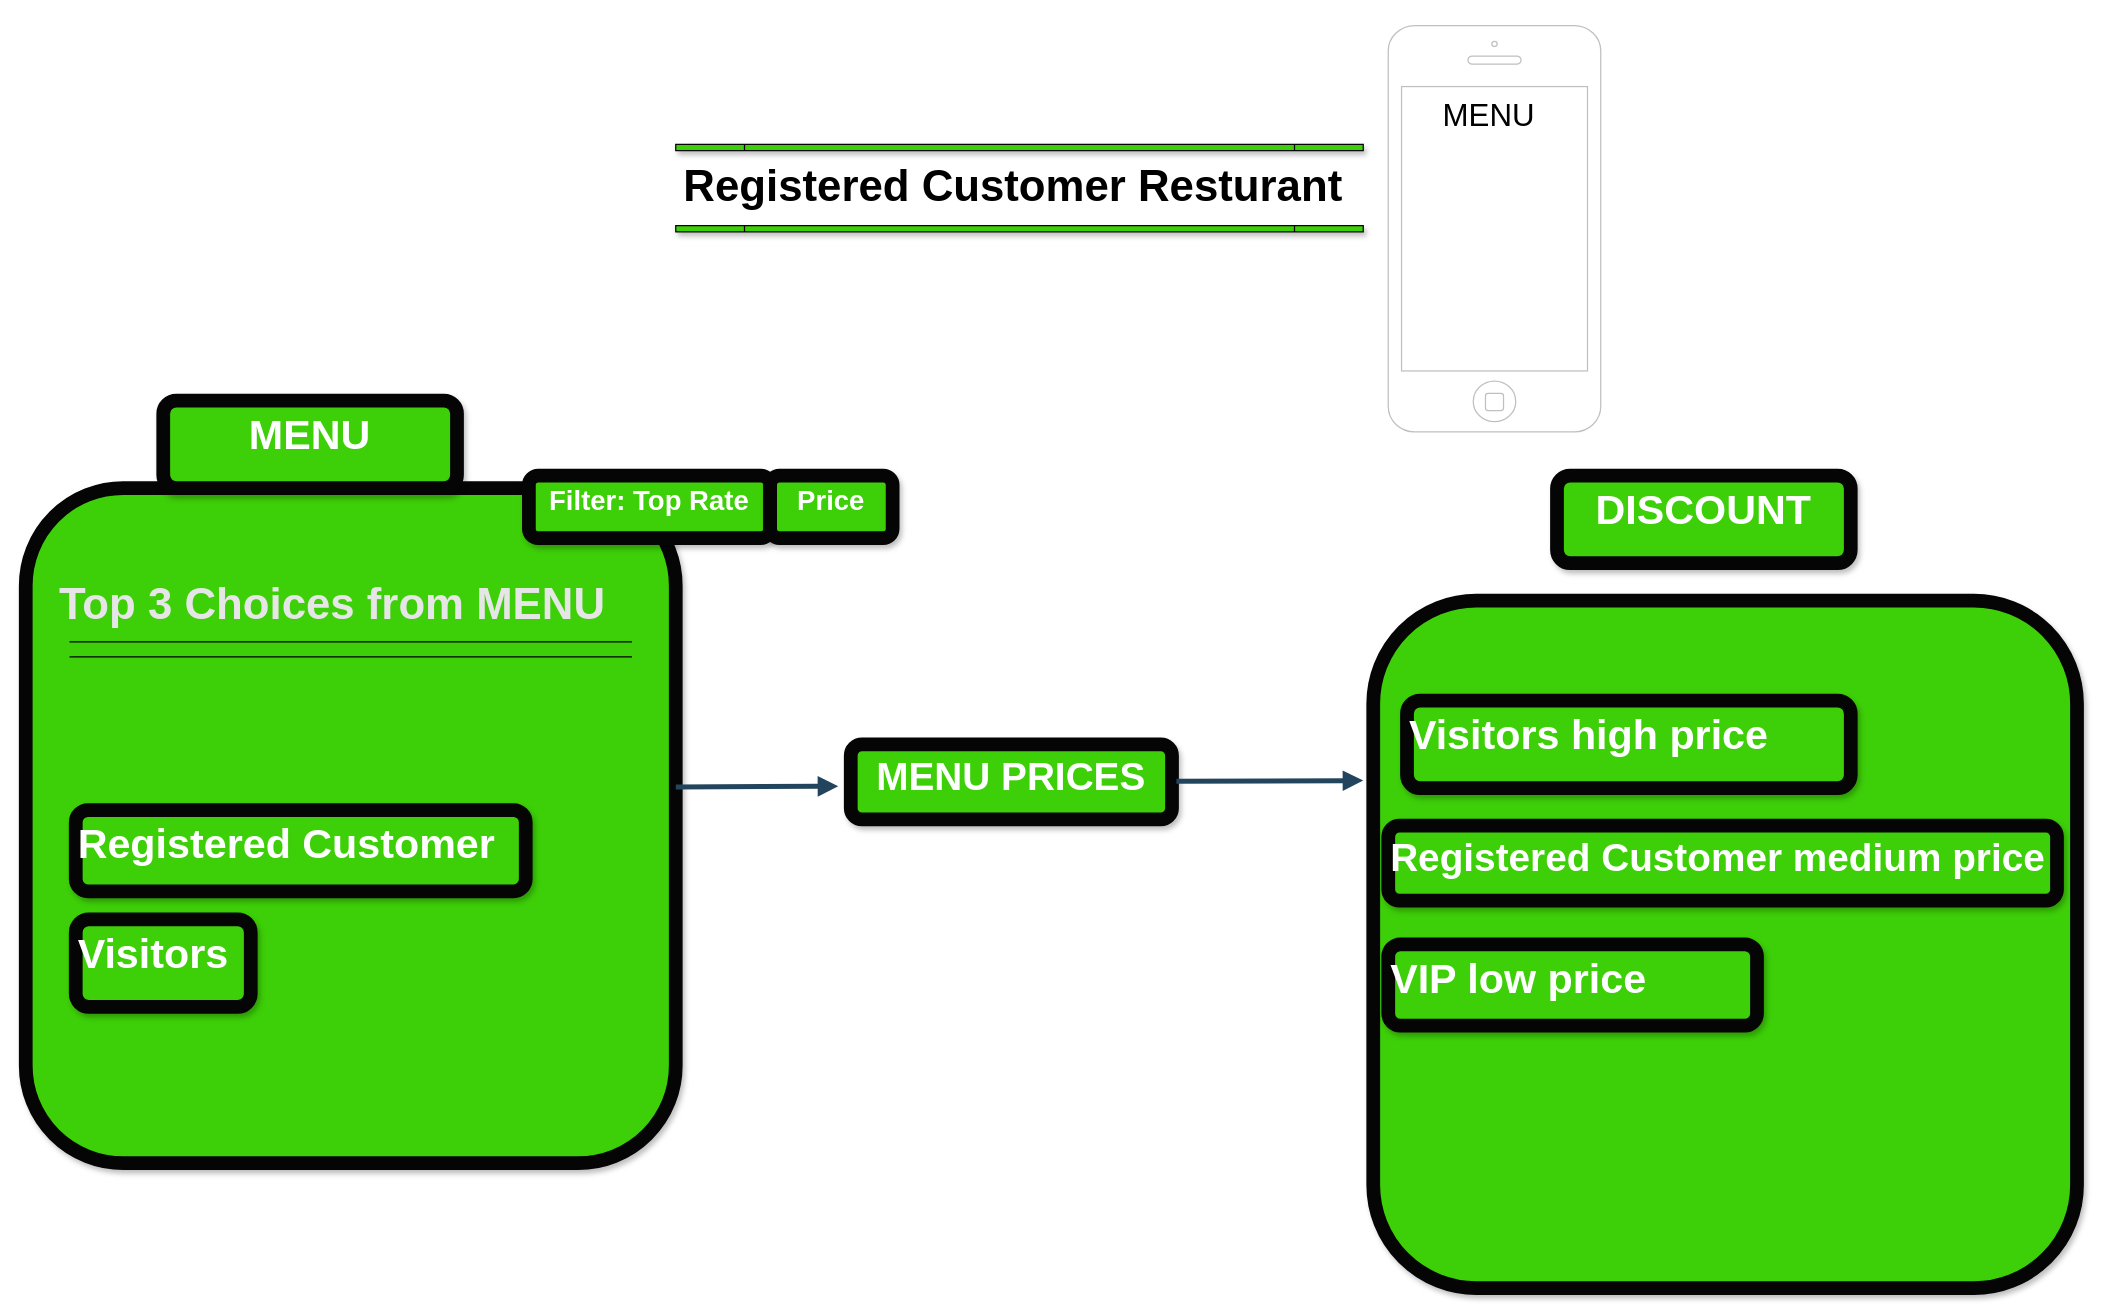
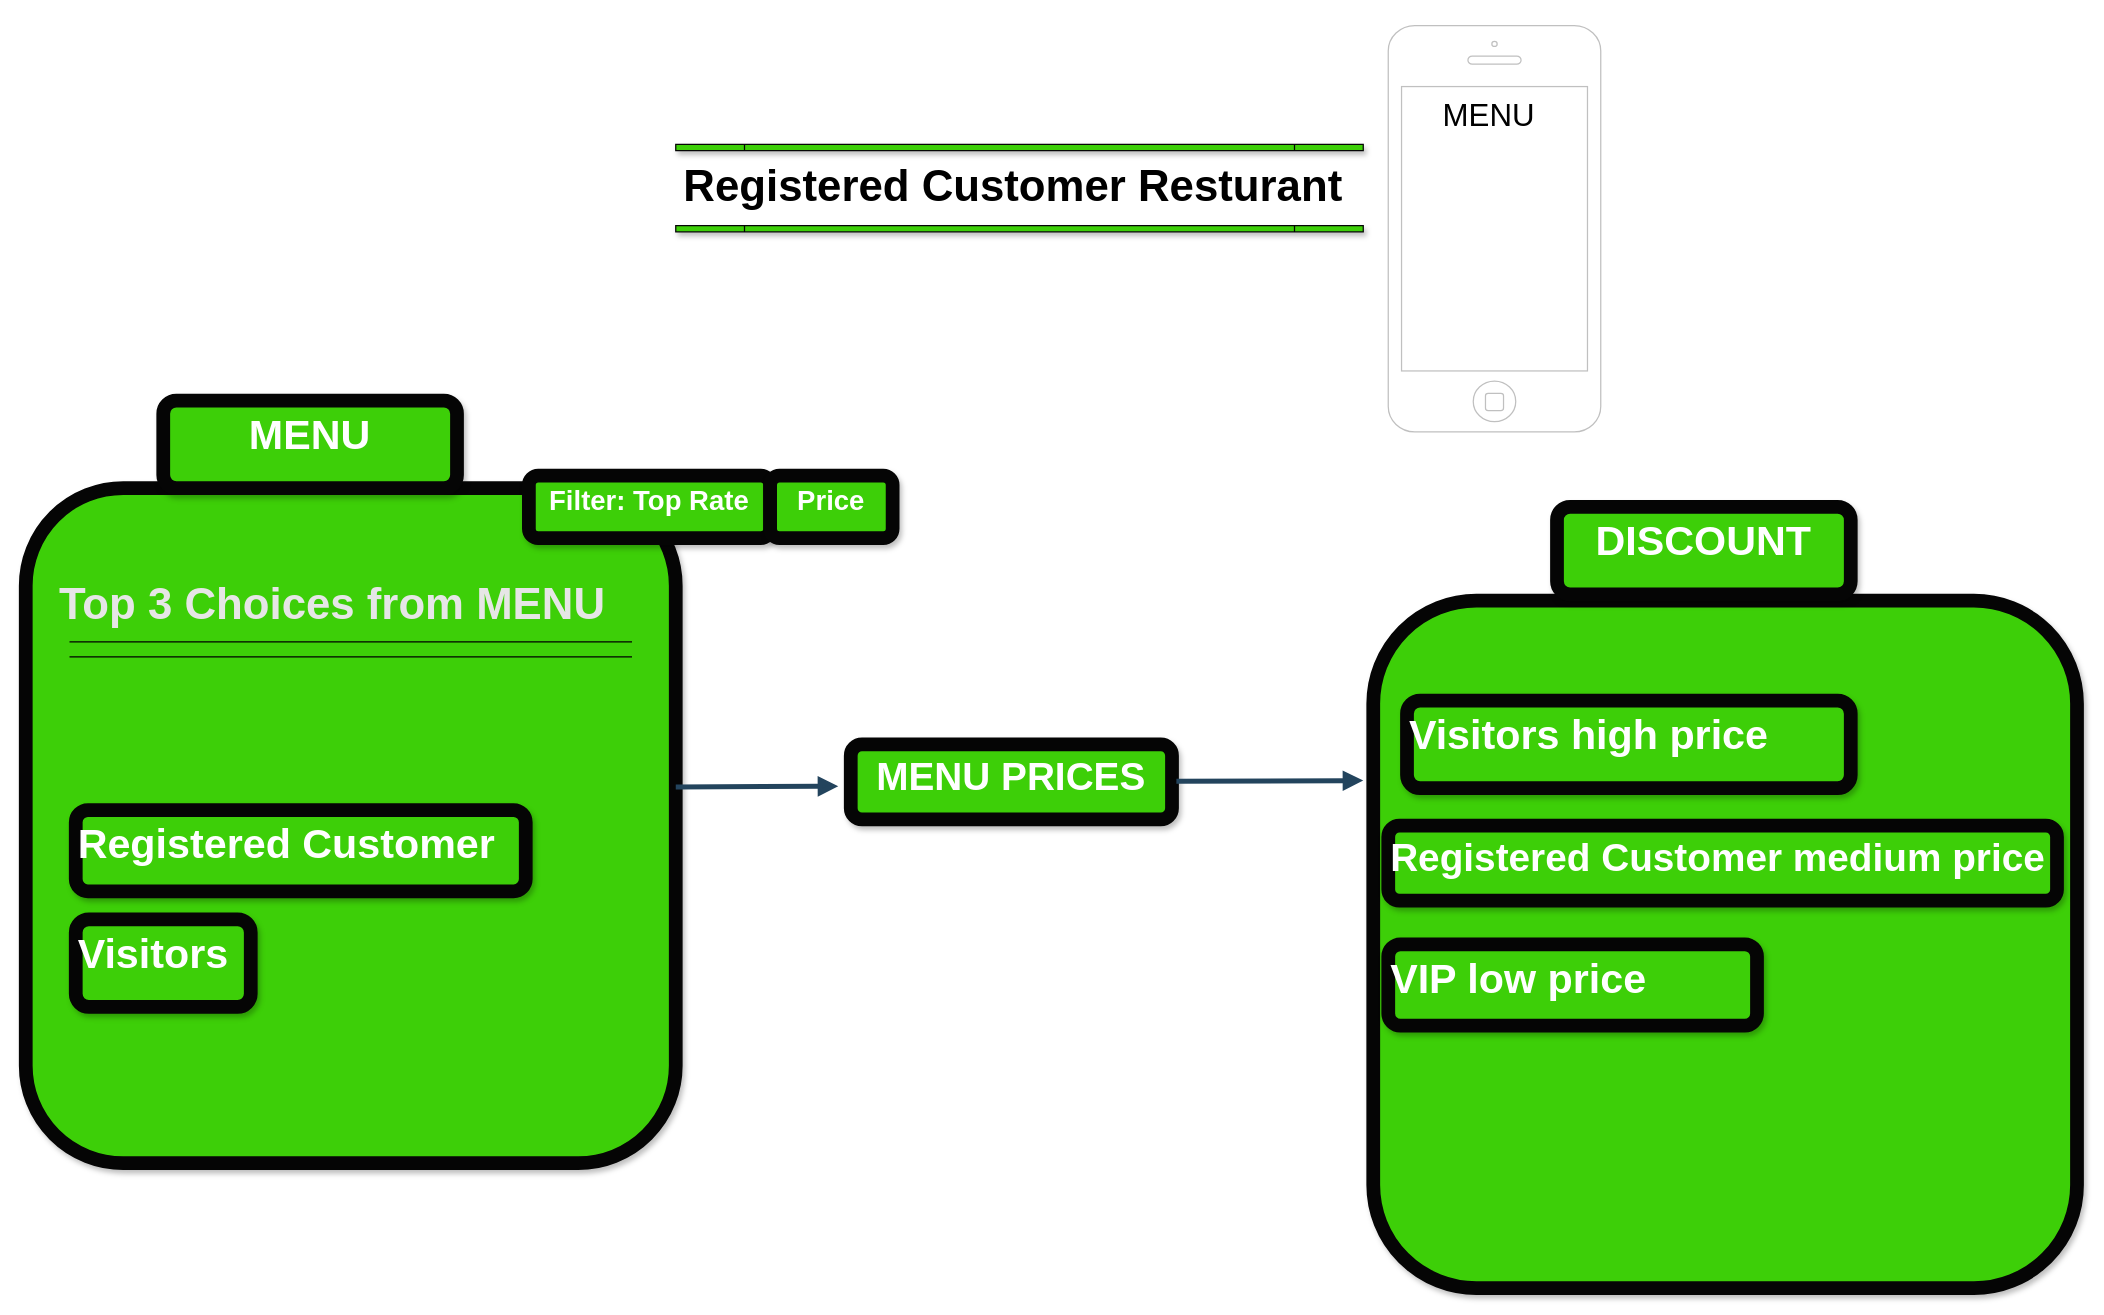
- <mxCell id="16" value="DISCOUNT" style="rounded=1;fillColor=#3DCF08;strokeColor=#050505;shadow=1;gradientColor=none;fontStyle=1;fontColor=#FFFFFF;fontSize=33;strokeWidth=11;perimeterSpacing=3;verticalAlign=top;horizontal=1;" vertex="1" parent="1"><mxGeometry x="1245" y="380" width="235" height="70" as="geometry" /></mxCell>
+ <mxCell id="16" value="DISCOUNT" style="rounded=1;fillColor=#3DCF08;strokeColor=#050505;shadow=1;gradientColor=none;fontStyle=1;fontColor=#FFFFFF;fontSize=33;strokeWidth=11;perimeterSpacing=3;verticalAlign=top;horizontal=1;" vertex="1" parent="1"><mxGeometry x="1245" y="405" width="235" height="70" as="geometry" /></mxCell>
